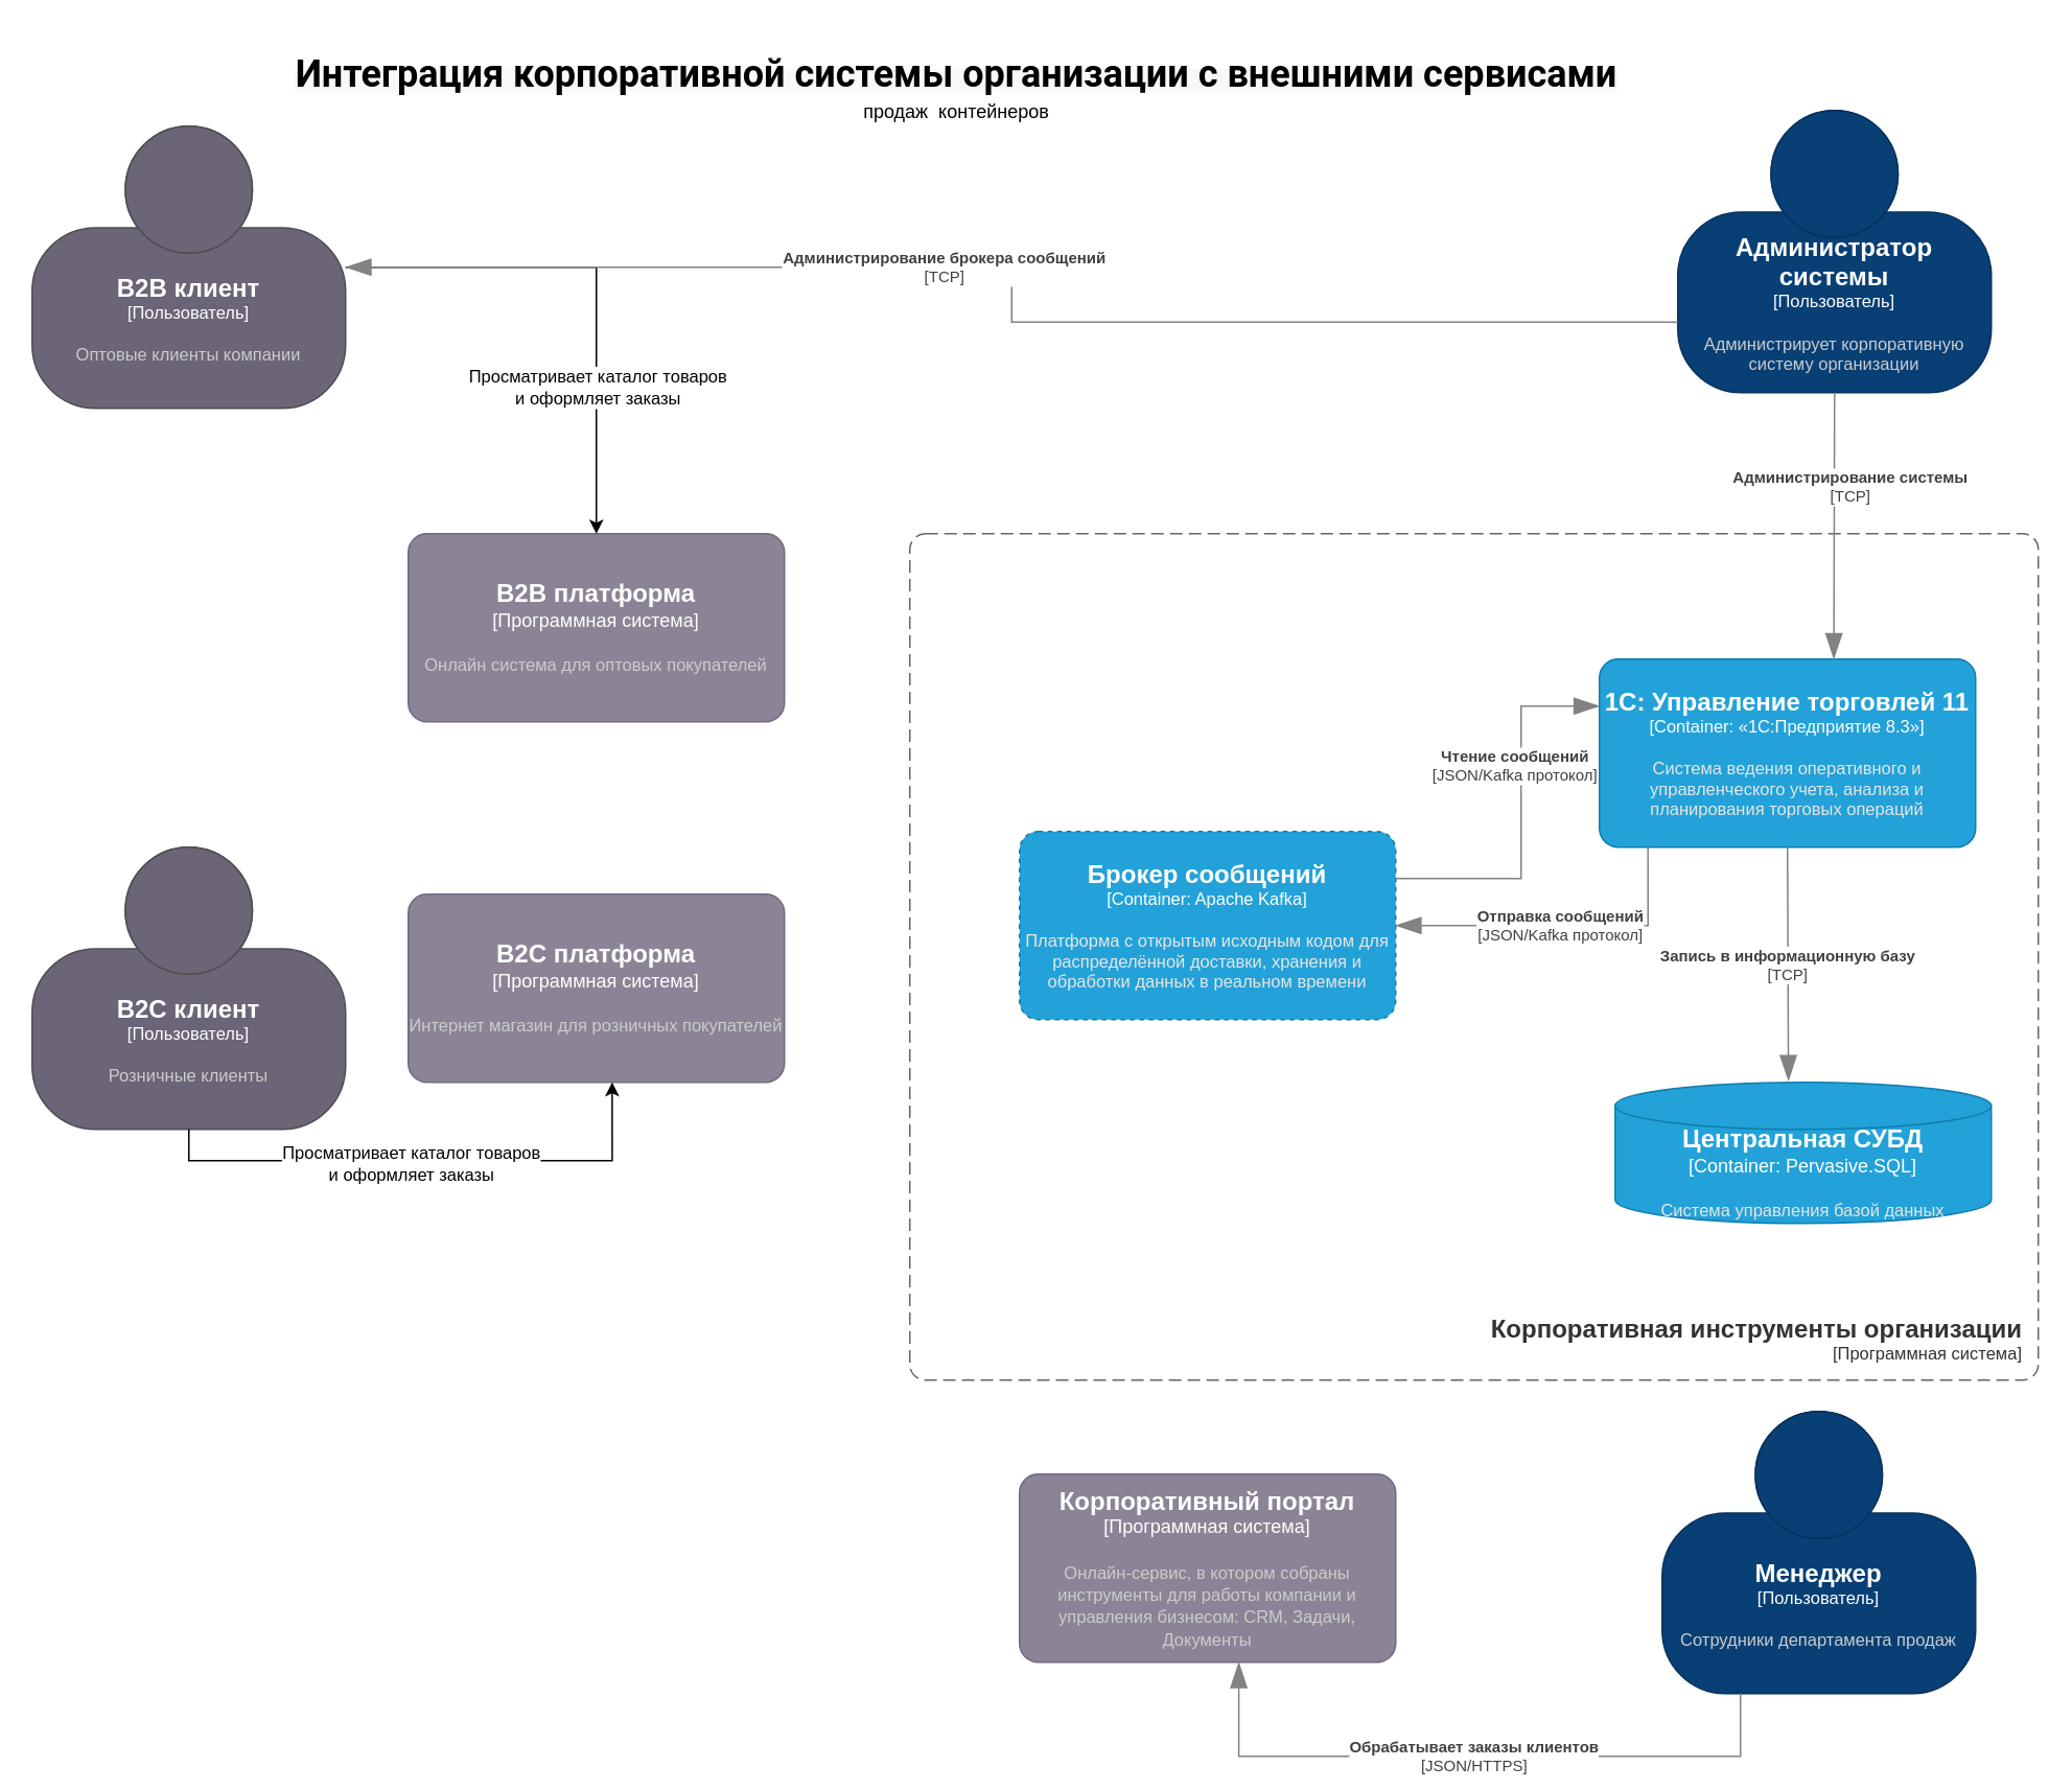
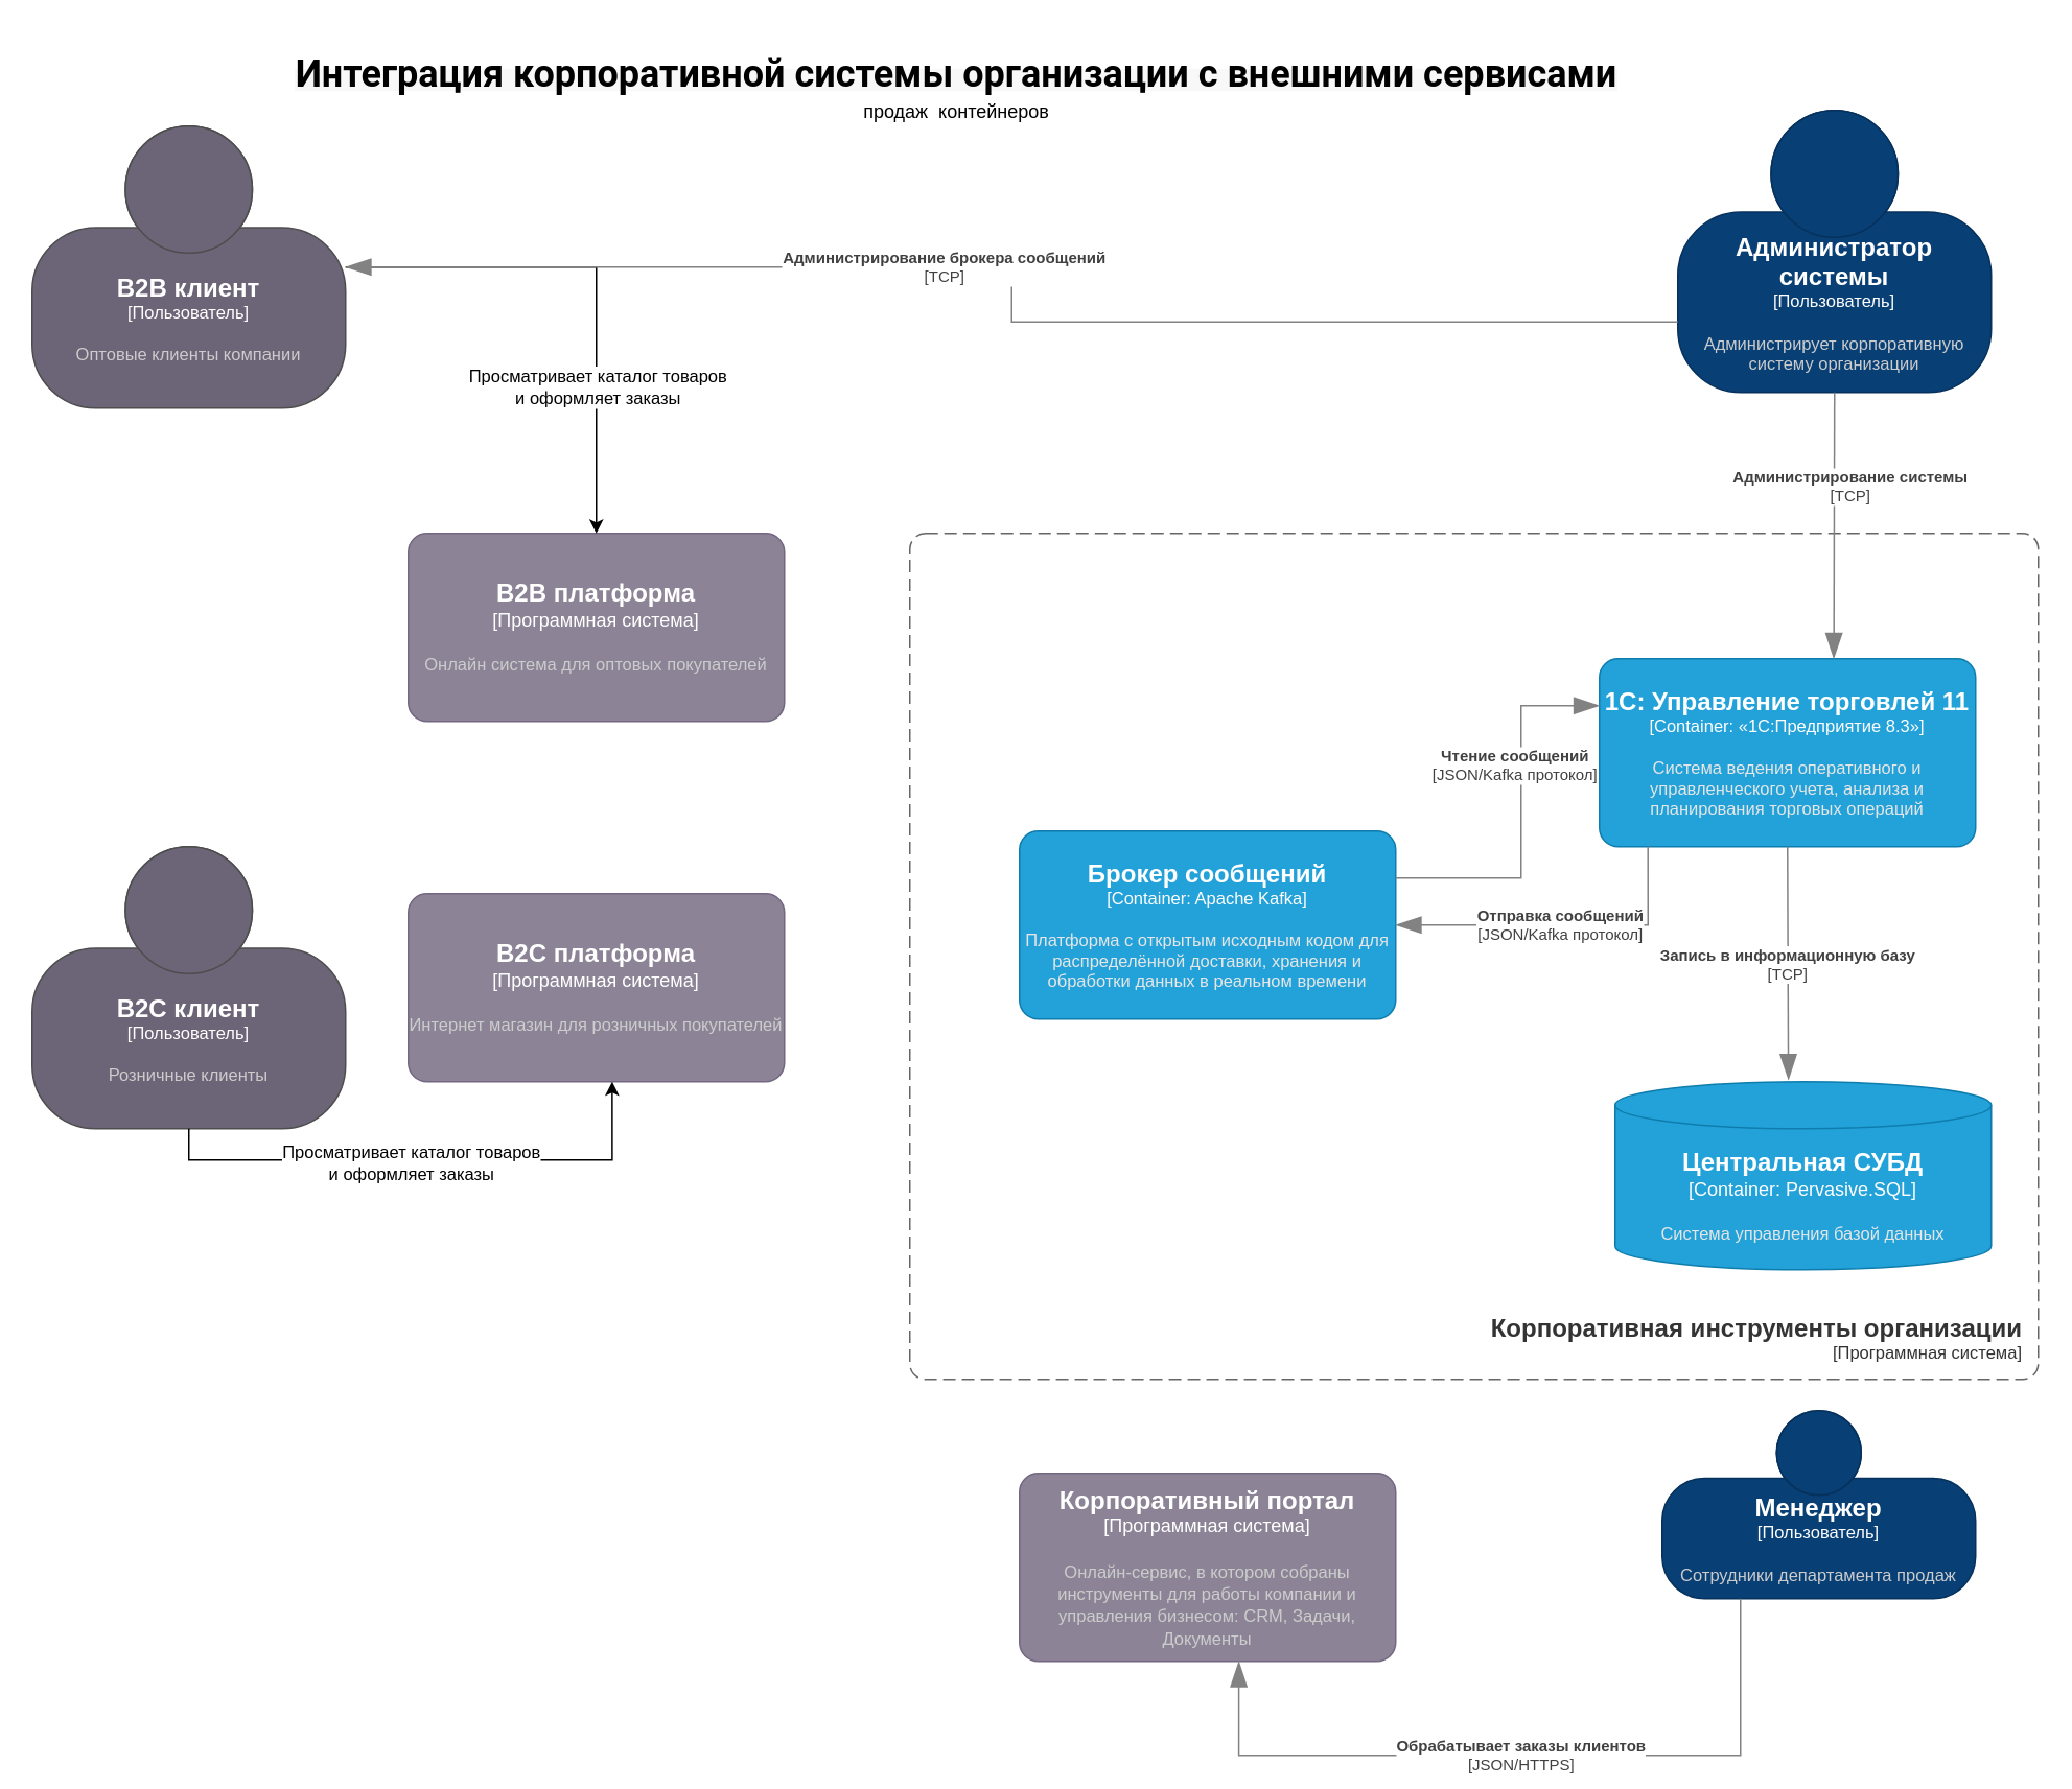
- <mxCell id="16" value="&lt;font style=&quot;font-size: 16px&quot;&gt;&lt;b&gt;Брокер сообщений&lt;/b&gt;&lt;/font&gt;&lt;div&gt;[Container: Apache Kafka]&lt;/div&gt;&lt;br&gt;&lt;div&gt;&lt;font style=&quot;font-size: 11px&quot;&gt;&lt;font color=&quot;#E6E6E6&quot;&gt;Платформа с открытым исходным кодом для распределённой доставки, хранения и обработки данных в реальном времени&lt;/font&gt;&lt;/div&gt;" style="rounded=1;whiteSpace=wrap;html=1;fontSize=11;labelBackgroundColor=none;fillColor=#23A2D9;fontColor=#ffffff;align=center;arcSize=10;strokeColor=#0E7DAD;metaEdit=1;resizable=0;points=[[0.25,0,0],[0.5,0,0],[0.75,0,0],[1,0.25,0],[1,0.5,0],[1,0.75,0],[0.75,1,0],[0.5,1,0],[0.25,1,0],[0,0.75,0],[0,0.5,0],[0,0.25,0]];dashed=1;" vertex="1" parent="1"><mxGeometry x="650" y="530" width="240" height="120" as="geometry" /></mxCell>
+ <mxCell id="16" value="&lt;font style=&quot;font-size: 16px&quot;&gt;&lt;b&gt;Брокер сообщений&lt;/b&gt;&lt;/font&gt;&lt;div&gt;[Container: Apache Kafka]&lt;/div&gt;&lt;br&gt;&lt;div&gt;&lt;font style=&quot;font-size: 11px&quot;&gt;&lt;font color=&quot;#E6E6E6&quot;&gt;Платформа с открытым исходным кодом для распределённой доставки, хранения и обработки данных в реальном времени&lt;/font&gt;&lt;/div&gt;" style="rounded=1;whiteSpace=wrap;html=1;fontSize=11;labelBackgroundColor=none;fillColor=#23A2D9;fontColor=#ffffff;align=center;arcSize=10;strokeColor=#0E7DAD;metaEdit=1;resizable=0;points=[[0.25,0,0],[0.5,0,0],[0.75,0,0],[1,0.25,0],[1,0.5,0],[1,0.75,0],[0.75,1,0],[0.5,1,0],[0.25,1,0],[0,0.75,0],[0,0.5,0],[0,0.25,0]];" vertex="1" parent="1"><mxGeometry x="650" y="530" width="240" height="120" as="geometry" /></mxCell>
- <mxCell id="15" value="&lt;font style=&quot;font-size: 16px&quot;&gt;&lt;b&gt;Центральная СУБД&lt;/b&gt;&lt;/font&gt;&lt;div&gt;[Container:&amp;nbsp;Pervasive.SQL]&lt;/div&gt;&lt;br&gt;&lt;div&gt;&lt;font style=&quot;font-size: 11px&quot;&gt;&lt;font color=&quot;#E6E6E6&quot;&gt;Система управления базой данных&lt;/font&gt;&lt;/div&gt;" style="shape=cylinder3;size=15;whiteSpace=wrap;html=1;boundedLbl=1;rounded=0;labelBackgroundColor=none;fillColor=#23A2D9;fontSize=12;fontColor=#ffffff;align=center;strokeColor=#0E7DAD;metaEdit=1;points=[[0.5,0,0],[1,0.25,0],[1,0.5,0],[1,0.75,0],[0.5,1,0],[0,0.75,0],[0,0.5,0],[0,0.25,0]];resizable=0;" vertex="1" parent="1"><mxGeometry x="1030" y="690" width="240" height="90" as="geometry" /></mxCell>
+ <mxCell id="15" value="&lt;font style=&quot;font-size: 16px&quot;&gt;&lt;b&gt;Центральная СУБД&lt;/b&gt;&lt;/font&gt;&lt;div&gt;[Container:&amp;nbsp;Pervasive.SQL]&lt;/div&gt;&lt;br&gt;&lt;div&gt;&lt;font style=&quot;font-size: 11px&quot;&gt;&lt;font color=&quot;#E6E6E6&quot;&gt;Система управления базой данных&lt;/font&gt;&lt;/div&gt;" style="shape=cylinder3;size=15;whiteSpace=wrap;html=1;boundedLbl=1;rounded=0;labelBackgroundColor=none;fillColor=#23A2D9;fontSize=12;fontColor=#ffffff;align=center;strokeColor=#0E7DAD;metaEdit=1;points=[[0.5,0,0],[1,0.25,0],[1,0.5,0],[1,0.75,0],[0.5,1,0],[0,0.75,0],[0,0.5,0],[0,0.25,0]];resizable=0;" vertex="1" parent="1"><mxGeometry x="1030" y="690" width="240" height="120" as="geometry" /></mxCell>
- <mxCell id="10" value="&lt;font style=&quot;font-size: 16px&quot;&gt;&lt;b&gt;Менеджер&lt;/b&gt;&lt;/font&gt;&lt;div&gt;[Пользователь]&lt;/div&gt;&lt;br&gt;&lt;div&gt;&lt;font style=&quot;font-size: 11px&quot;&gt;&lt;font color=&quot;#cccccc&quot;&gt;Сотрудники департамента продаж&lt;/font&gt;&lt;/div&gt;" style="html=1;fontSize=11;dashed=0;whiteSpace=wrap;fillColor=#083F75;strokeColor=#06315C;fontColor=#ffffff;shape=mxgraph.c4.person2;align=center;metaEdit=1;points=[[0.5,0,0],[1,0.5,0],[1,0.75,0],[0.75,1,0],[0.5,1,0],[0.25,1,0],[0,0.75,0],[0,0.5,0]];resizable=0;" vertex="1" parent="1"><mxGeometry x="1060" y="900" width="200" height="180" as="geometry" /></mxCell>
+ <mxCell id="10" value="&lt;font style=&quot;font-size: 16px&quot;&gt;&lt;b&gt;Менеджер&lt;/b&gt;&lt;/font&gt;&lt;div&gt;[Пользователь]&lt;/div&gt;&lt;br&gt;&lt;div&gt;&lt;font style=&quot;font-size: 11px&quot;&gt;&lt;font color=&quot;#cccccc&quot;&gt;Сотрудники департамента продаж&lt;/font&gt;&lt;/div&gt;" style="html=1;fontSize=11;dashed=0;whiteSpace=wrap;fillColor=#083F75;strokeColor=#06315C;fontColor=#ffffff;shape=mxgraph.c4.person2;align=center;metaEdit=1;points=[[0.5,0,0],[1,0.5,0],[1,0.75,0],[0.75,1,0],[0.5,1,0],[0.25,1,0],[0,0.75,0],[0,0.5,0]];resizable=0;" vertex="1" parent="1"><mxGeometry x="1060" y="900" width="200" height="120" as="geometry" /></mxCell>
